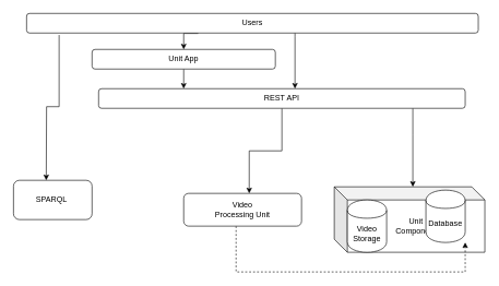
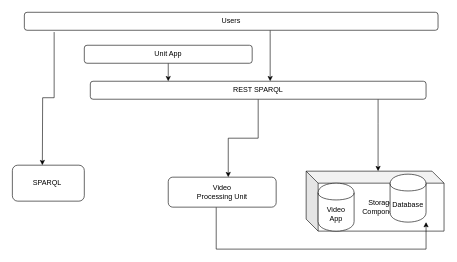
- <mxCell id="3" style="edgeStyle=orthogonalEdgeStyle;rounded=0;orthogonalLoop=1;jettySize=auto;html=1;entryX=0.5;entryY=0;entryDx=0;entryDy=0;exitX=0.38;exitY=1.02;exitDx=0;exitDy=0;exitPerimeter=0;" edge="1" parent="1" source="5" target="10"><mxGeometry relative="1" as="geometry"><mxPoint x="150" y="125" as="targetPoint" /></mxGeometry></mxCell>
- <mxCell id="8" value="REST API" style="rounded=1;whiteSpace=wrap;html=1;" vertex="1" parent="1"><mxGeometry x="150" y="135" width="560" height="30" as="geometry" /></mxCell>
+ <mxCell id="8" value="REST SPARQL" style="rounded=1;whiteSpace=wrap;html=1;" vertex="1" parent="1"><mxGeometry x="150" y="135" width="560" height="30" as="geometry" /></mxCell>
- <mxCell id="11" value="Unit&lt;br&gt;Component" style="shape=cube;whiteSpace=wrap;html=1;boundedLbl=1;backgroundOutline=1;darkOpacity=0.05;darkOpacity2=0.1;" vertex="1" parent="1"><mxGeometry x="510" y="285" width="230" height="100" as="geometry" /></mxCell>
+ <mxCell id="11" value="Storage&lt;br&gt;Component" style="shape=cube;whiteSpace=wrap;html=1;boundedLbl=1;backgroundOutline=1;darkOpacity=0.05;darkOpacity2=0.1;" vertex="1" parent="1"><mxGeometry x="510" y="285" width="230" height="100" as="geometry" /></mxCell>
- <mxCell id="12" value="Video&lt;br&gt;Storage" style="shape=cylinder;whiteSpace=wrap;html=1;boundedLbl=1;backgroundOutline=1;" vertex="1" parent="1"><mxGeometry x="530" y="305" width="60" height="80" as="geometry" /></mxCell>
+ <mxCell id="12" value="Video&lt;br&gt;App" style="shape=cylinder;whiteSpace=wrap;html=1;boundedLbl=1;backgroundOutline=1;" vertex="1" parent="1"><mxGeometry x="530" y="305" width="60" height="80" as="geometry" /></mxCell>
- <mxCell id="14" style="edgeStyle=orthogonalEdgeStyle;rounded=0;orthogonalLoop=1;jettySize=auto;html=1;dashed=1;" edge="1" parent="1" source="15" target="13"><mxGeometry relative="1" as="geometry"><Array as="points"><mxPoint x="360" y="415" /><mxPoint x="710" y="415" /></Array></mxGeometry></mxCell>
+ <mxCell id="14" style="edgeStyle=orthogonalEdgeStyle;rounded=0;orthogonalLoop=1;jettySize=auto;html=1;" edge="1" parent="1" source="15" target="13"><mxGeometry relative="1" as="geometry"><Array as="points"><mxPoint x="360" y="415" /><mxPoint x="710" y="415" /></Array></mxGeometry></mxCell>
